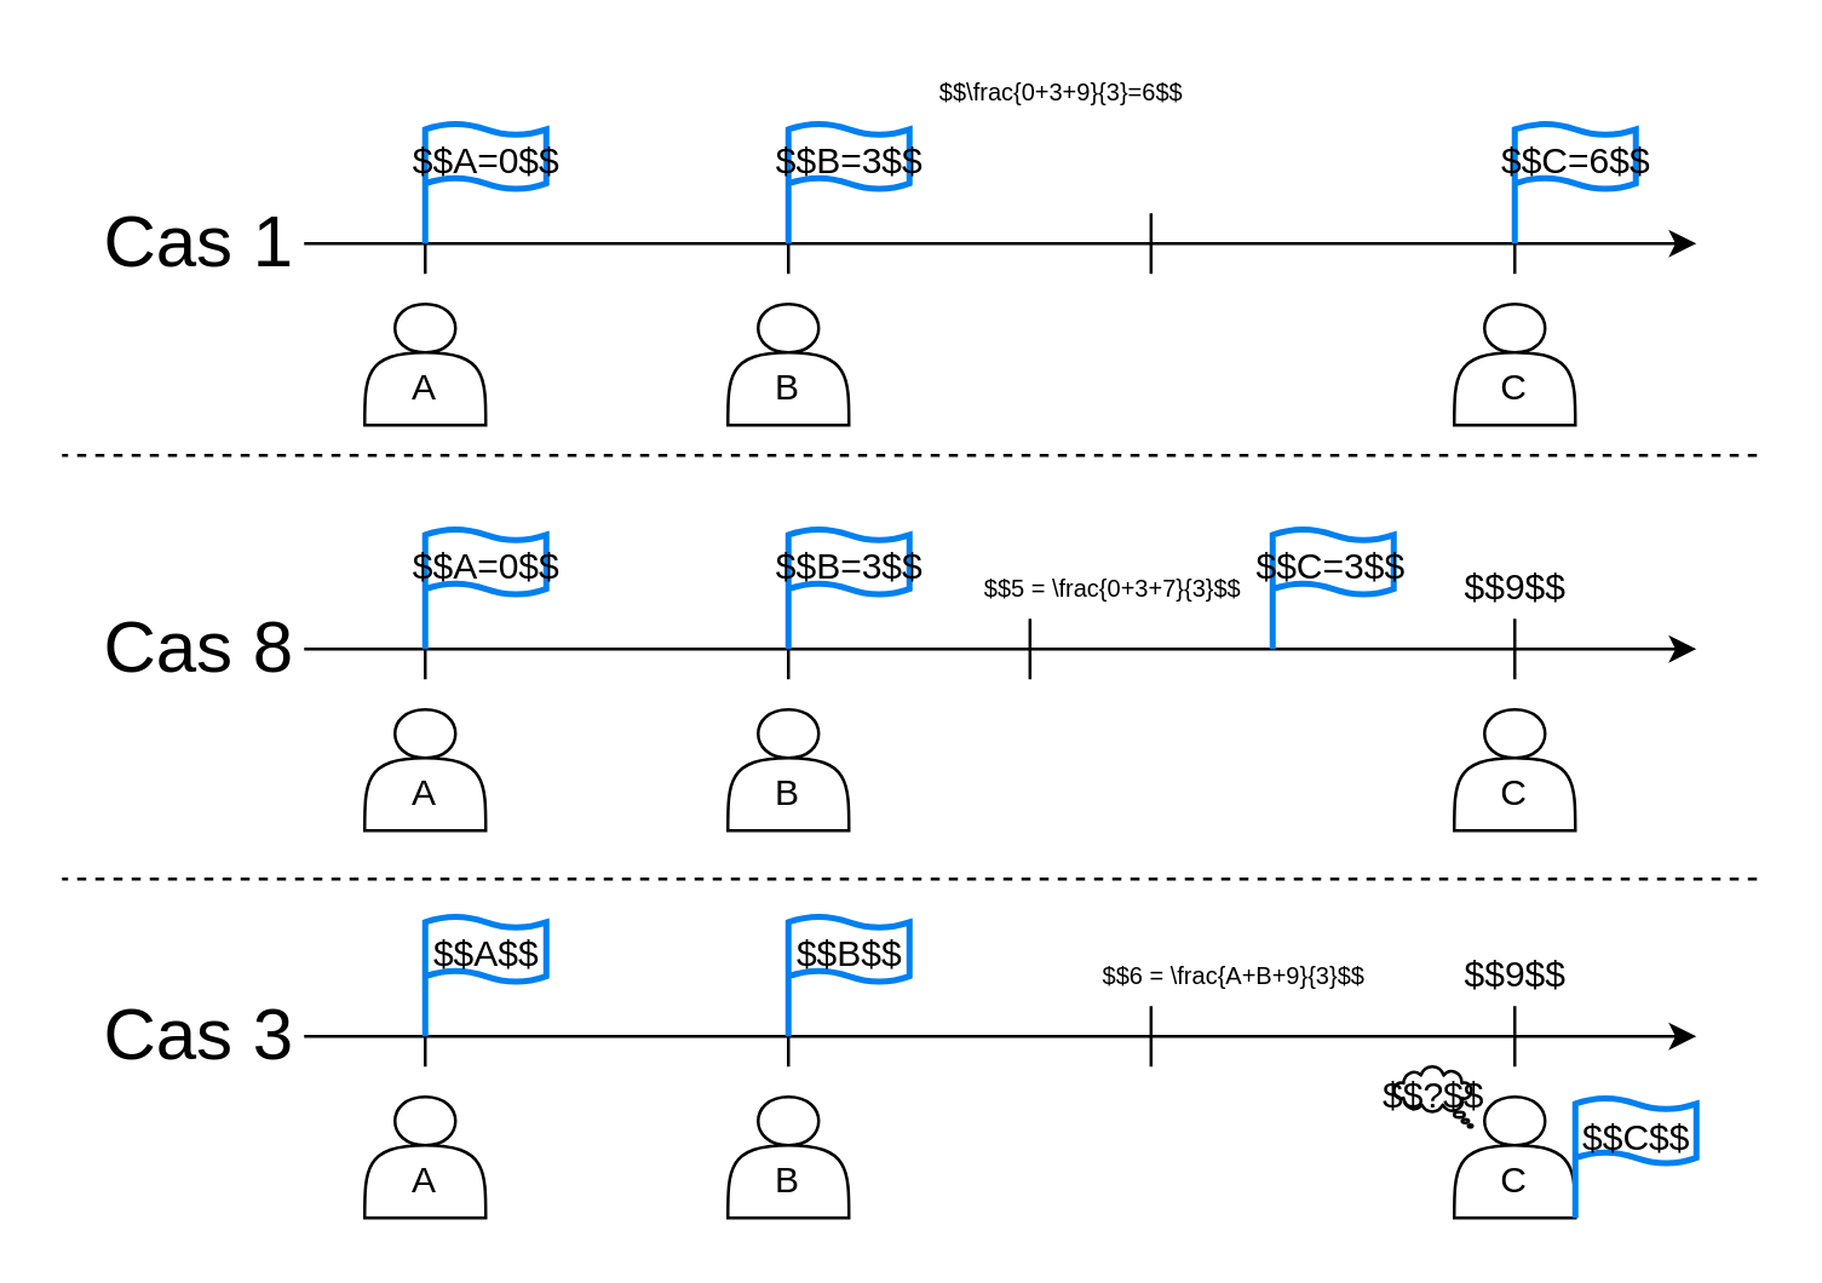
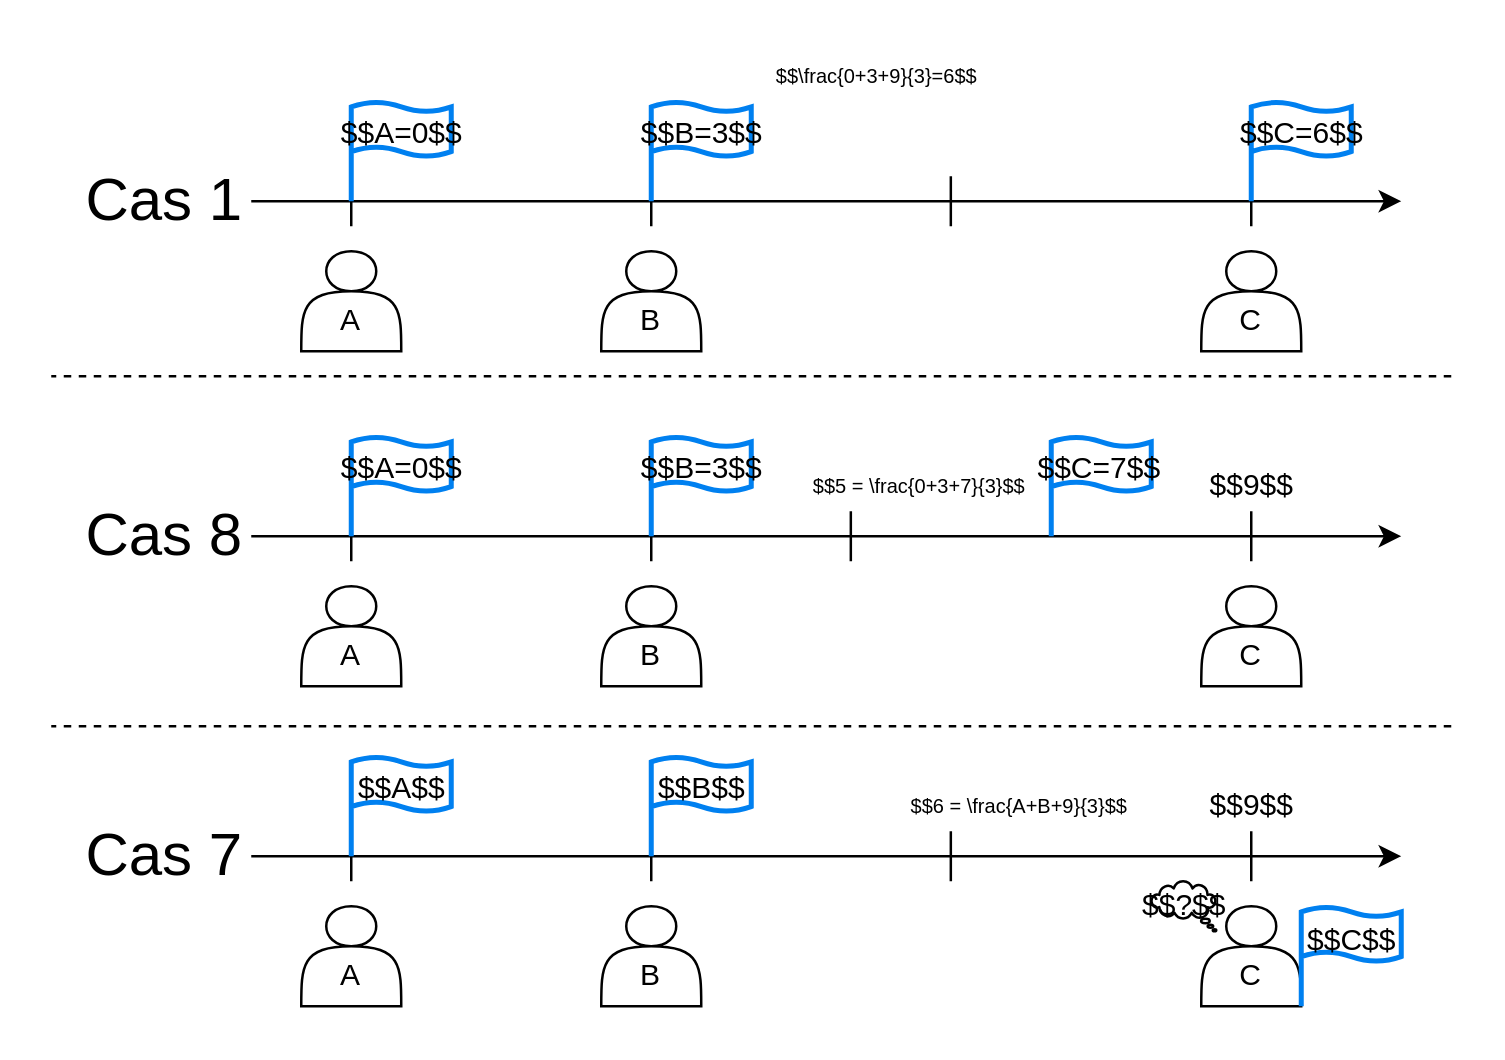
- <mxCell id="29" value="&lt;div&gt;$$C=3$$&lt;/div&gt;" style="text;html=1;align=center;verticalAlign=middle;resizable=0;points=[];autosize=1;strokeColor=none;fillColor=none;" vertex="1" parent="1"><mxGeometry x="404" y="172" width="70" height="30" as="geometry" /></mxCell>
+ <mxCell id="29" value="&lt;div&gt;$$C=7$$&lt;/div&gt;" style="text;html=1;align=center;verticalAlign=middle;resizable=0;points=[];autosize=1;strokeColor=none;fillColor=none;" vertex="1" parent="1"><mxGeometry x="404" y="172" width="70" height="30" as="geometry" /></mxCell>
- <mxCell id="57" value="&lt;font style=&quot;font-size: 24px;&quot;&gt;Cas 3&lt;br&gt;&lt;/font&gt;" style="text;html=1;align=center;verticalAlign=middle;resizable=0;points=[];autosize=1;strokeColor=none;fillColor=none;" vertex="1" parent="1"><mxGeometry x="20" y="322" width="90" height="40" as="geometry" /></mxCell>
+ <mxCell id="57" value="&lt;font style=&quot;font-size: 24px;&quot;&gt;Cas 7&lt;br&gt;&lt;/font&gt;" style="text;html=1;align=center;verticalAlign=middle;resizable=0;points=[];autosize=1;strokeColor=none;fillColor=none;" vertex="1" parent="1"><mxGeometry x="20" y="322" width="90" height="40" as="geometry" /></mxCell>
